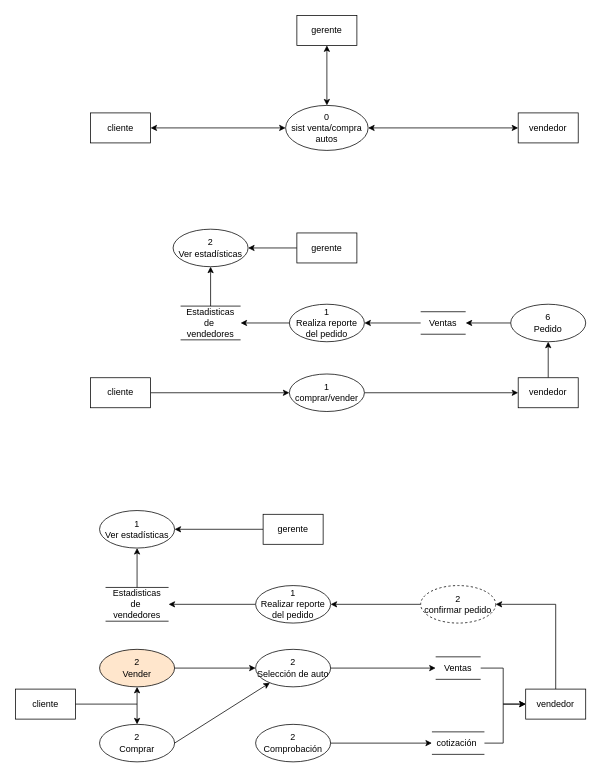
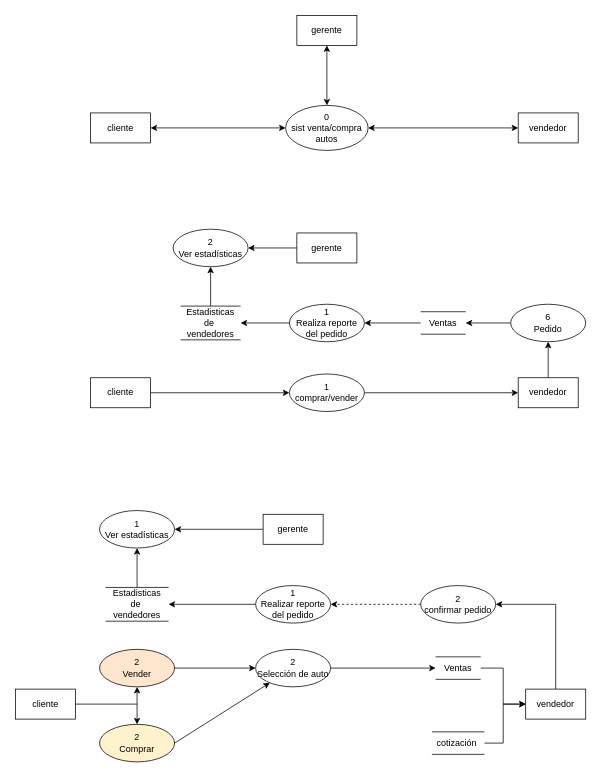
- <mxCell id="60" style="edgeStyle=orthogonalEdgeStyle;rounded=0;orthogonalLoop=1;jettySize=auto;html=1;entryX=1;entryY=0.5;entryDx=0;entryDy=0;" edge="1" parent="1" source="61" target="36"><mxGeometry relative="1" as="geometry" /></mxCell>
+ <mxCell id="60" style="edgeStyle=orthogonalEdgeStyle;rounded=0;orthogonalLoop=1;jettySize=auto;html=1;entryX=1;entryY=0.5;entryDx=0;entryDy=0;dashed=1;" edge="1" parent="1" source="61" target="36"><mxGeometry relative="1" as="geometry" /></mxCell>
- <mxCell id="61" value="2&lt;div&gt;confirmar pedido&lt;/div&gt;" style="ellipse;whiteSpace=wrap;html=1;dashed=1;" vertex="1" parent="1"><mxGeometry x="560" y="780" width="100" height="50" as="geometry" /></mxCell>
+ <mxCell id="61" value="2&lt;div&gt;confirmar pedido&lt;/div&gt;" style="ellipse;whiteSpace=wrap;html=1;" vertex="1" parent="1"><mxGeometry x="560" y="780" width="100" height="50" as="geometry" /></mxCell>
- <mxCell id="50" value="2&lt;div&gt;Comprar&lt;/div&gt;" style="ellipse;whiteSpace=wrap;html=1;" vertex="1" parent="1"><mxGeometry x="132" y="965" width="100" height="50" as="geometry" /></mxCell>
+ <mxCell id="50" value="2&lt;div&gt;Comprar&lt;/div&gt;" style="ellipse;whiteSpace=wrap;html=1;fillColor=#fff2cc;" vertex="1" parent="1"><mxGeometry x="132" y="965" width="100" height="50" as="geometry" /></mxCell>
- <mxCell id="57" value="2&lt;div&gt;Comprobación&lt;/div&gt;" style="ellipse;whiteSpace=wrap;html=1;" vertex="1" parent="1"><mxGeometry x="340" y="965" width="100" height="50" as="geometry" /></mxCell>
- <mxCell id="56" style="edgeStyle=orthogonalEdgeStyle;rounded=0;orthogonalLoop=1;jettySize=auto;html=1;entryX=0;entryY=0.5;entryDx=0;entryDy=0;" edge="1" parent="1" source="57" target="47"><mxGeometry relative="1" as="geometry" /></mxCell>
